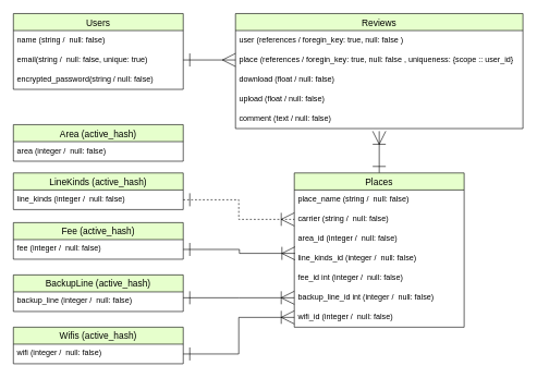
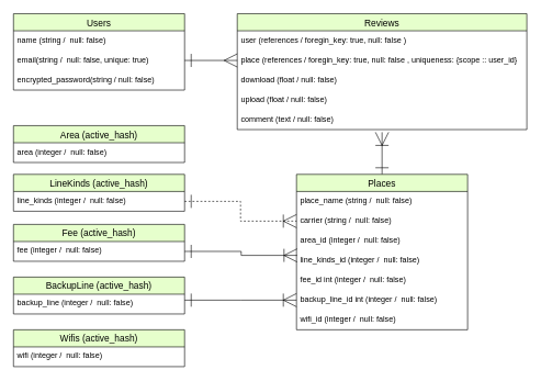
- <mxCell id="35" style="edgeStyle=elbowEdgeStyle;rounded=0;orthogonalLoop=1;jettySize=auto;html=1;startArrow=ERone;startFill=0;endArrow=ERoneToMany;endFill=0;startSize=18;endSize=18;entryX=0;entryY=0.5;entryDx=0;entryDy=0;exitX=1;exitY=0.5;exitDx=0;exitDy=0;" edge="1" parent="1" source="30" target="21"><mxGeometry relative="1" as="geometry"><mxPoint x="440" y="470" as="targetPoint" /><mxPoint x="320" y="531" as="sourcePoint" /></mxGeometry></mxCell>
